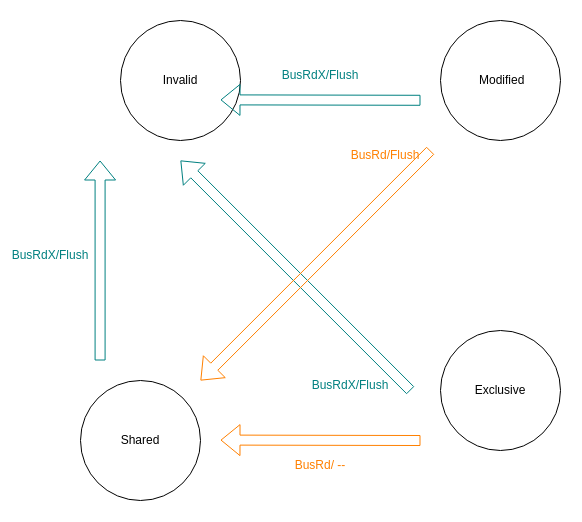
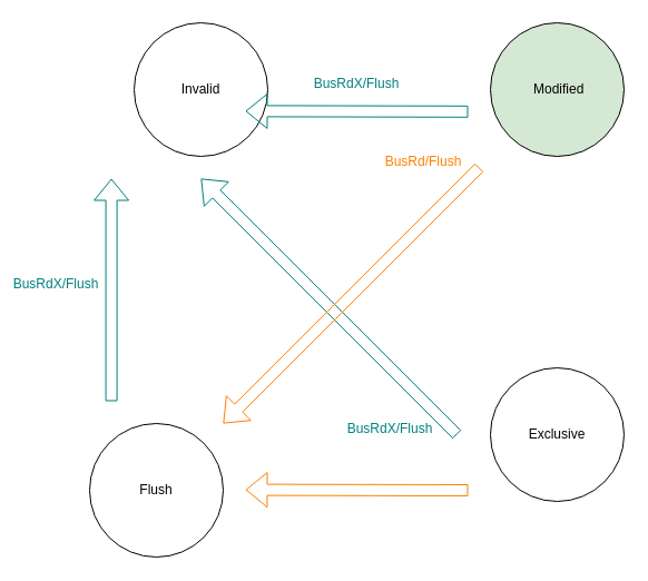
- <mxCell id="5" value="&amp;nbsp;Modified" style="ellipse;whiteSpace=wrap;html=1;aspect=fixed;" vertex="1" parent="1"><mxGeometry x="440" y="20" width="120" height="120" as="geometry" /></mxCell>
+ <mxCell id="5" value="&amp;nbsp;Modified" style="ellipse;whiteSpace=wrap;html=1;aspect=fixed;fillColor=#d5e8d4;" vertex="1" parent="1"><mxGeometry x="440" y="20" width="120" height="120" as="geometry" /></mxCell>
- <mxCell id="15" value="BusRd/Flush" style="text;html=1;strokeColor=none;fillColor=none;align=center;verticalAlign=middle;whiteSpace=wrap;rounded=0;fontColor=#ff8000;" vertex="1" parent="1"><mxGeometry x="355" y="140" width="60" height="30" as="geometry" /></mxCell>
+ <mxCell id="15" value="BusRd/Flush" style="text;html=1;strokeColor=none;fillColor=none;align=center;verticalAlign=middle;whiteSpace=wrap;rounded=0;fontColor=#ff8000;" vertex="1" parent="1"><mxGeometry x="350" y="130" width="60" height="30" as="geometry" /></mxCell>
- <mxCell id="3" value="Shared" style="ellipse;whiteSpace=wrap;html=1;aspect=fixed;" vertex="1" parent="1"><mxGeometry x="80" y="380" width="120" height="120" as="geometry" /></mxCell>
+ <mxCell id="3" value="Flush" style="ellipse;whiteSpace=wrap;html=1;aspect=fixed;" vertex="1" parent="1"><mxGeometry x="80" y="380" width="120" height="120" as="geometry" /></mxCell>
- <mxCell id="9" value="BusRd/ --" style="text;html=1;strokeColor=none;fillColor=none;align=center;verticalAlign=middle;whiteSpace=wrap;rounded=0;fontColor=#ff8000;" vertex="1" parent="1"><mxGeometry x="290" y="450" width="60" height="30" as="geometry" /></mxCell>
